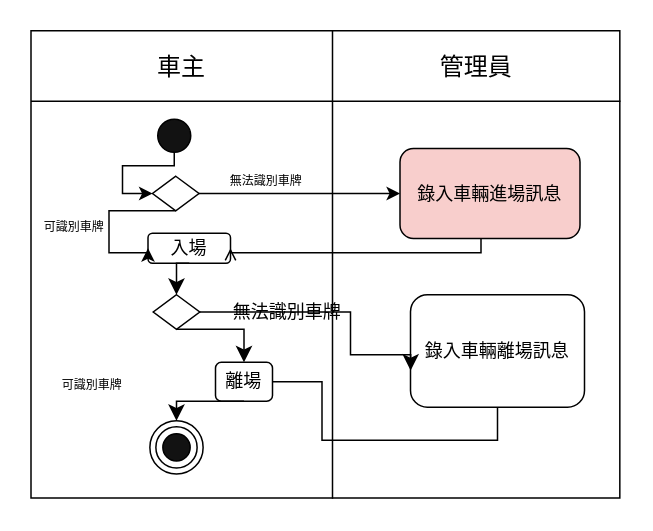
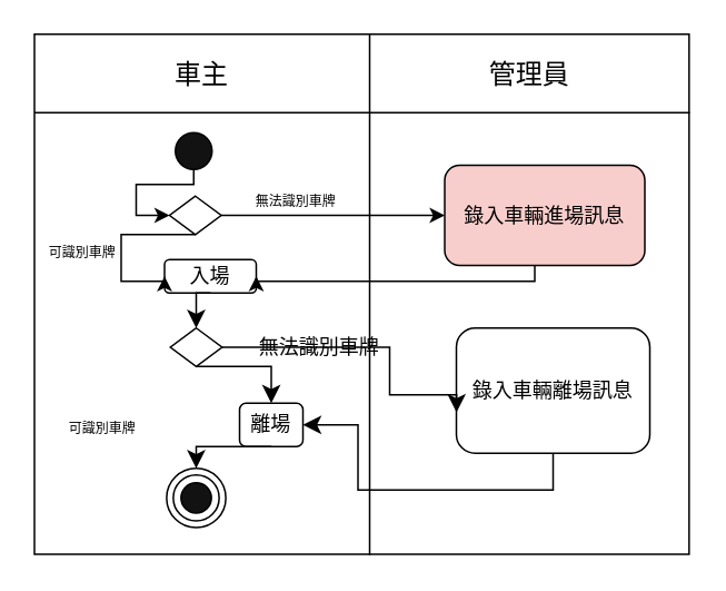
- <mxCell id="19" style="edgeStyle=orthogonalEdgeStyle;rounded=0;orthogonalLoop=1;jettySize=auto;html=1;entryX=1;entryY=0.5;entryDx=0;entryDy=0;endArrow=open;" edge="1" parent="1" source="20" target="11"><mxGeometry relative="1" as="geometry"><Array as="points"><mxPoint x="320" y="168" /></Array></mxGeometry></mxCell>
+ <mxCell id="19" style="edgeStyle=orthogonalEdgeStyle;rounded=0;orthogonalLoop=1;jettySize=auto;html=1;entryX=1;entryY=0.5;entryDx=0;entryDy=0;" edge="1" parent="1" source="20" target="11"><mxGeometry relative="1" as="geometry"><Array as="points"><mxPoint x="320" y="168" /></Array></mxGeometry></mxCell>
- <mxCell id="26" value="" style="edgeStyle=segmentEdgeStyle;endArrow=none;html=1;curved=0;rounded=0;endSize=8;startSize=8;exitX=0.5;exitY=1;exitDx=0;exitDy=0;entryX=1;entryY=0.5;entryDx=0;entryDy=0;" edge="1" parent="1" source="21" target="16"><mxGeometry width="50" height="50" relative="1" as="geometry"><mxPoint x="180" y="235" as="sourcePoint" /><mxPoint x="230" y="185" as="targetPoint" /><Array as="points"><mxPoint x="331" y="293" /><mxPoint x="214" y="293" /><mxPoint x="214" y="254" /></Array></mxGeometry></mxCell>
+ <mxCell id="26" value="" style="edgeStyle=segmentEdgeStyle;endArrow=classic;html=1;curved=0;rounded=0;endSize=8;startSize=8;exitX=0.5;exitY=1;exitDx=0;exitDy=0;entryX=1;entryY=0.5;entryDx=0;entryDy=0;" edge="1" parent="1" source="21" target="16"><mxGeometry width="50" height="50" relative="1" as="geometry"><mxPoint x="180" y="235" as="sourcePoint" /><mxPoint x="230" y="185" as="targetPoint" /><Array as="points"><mxPoint x="331" y="293" /><mxPoint x="214" y="293" /><mxPoint x="214" y="254" /></Array></mxGeometry></mxCell>
